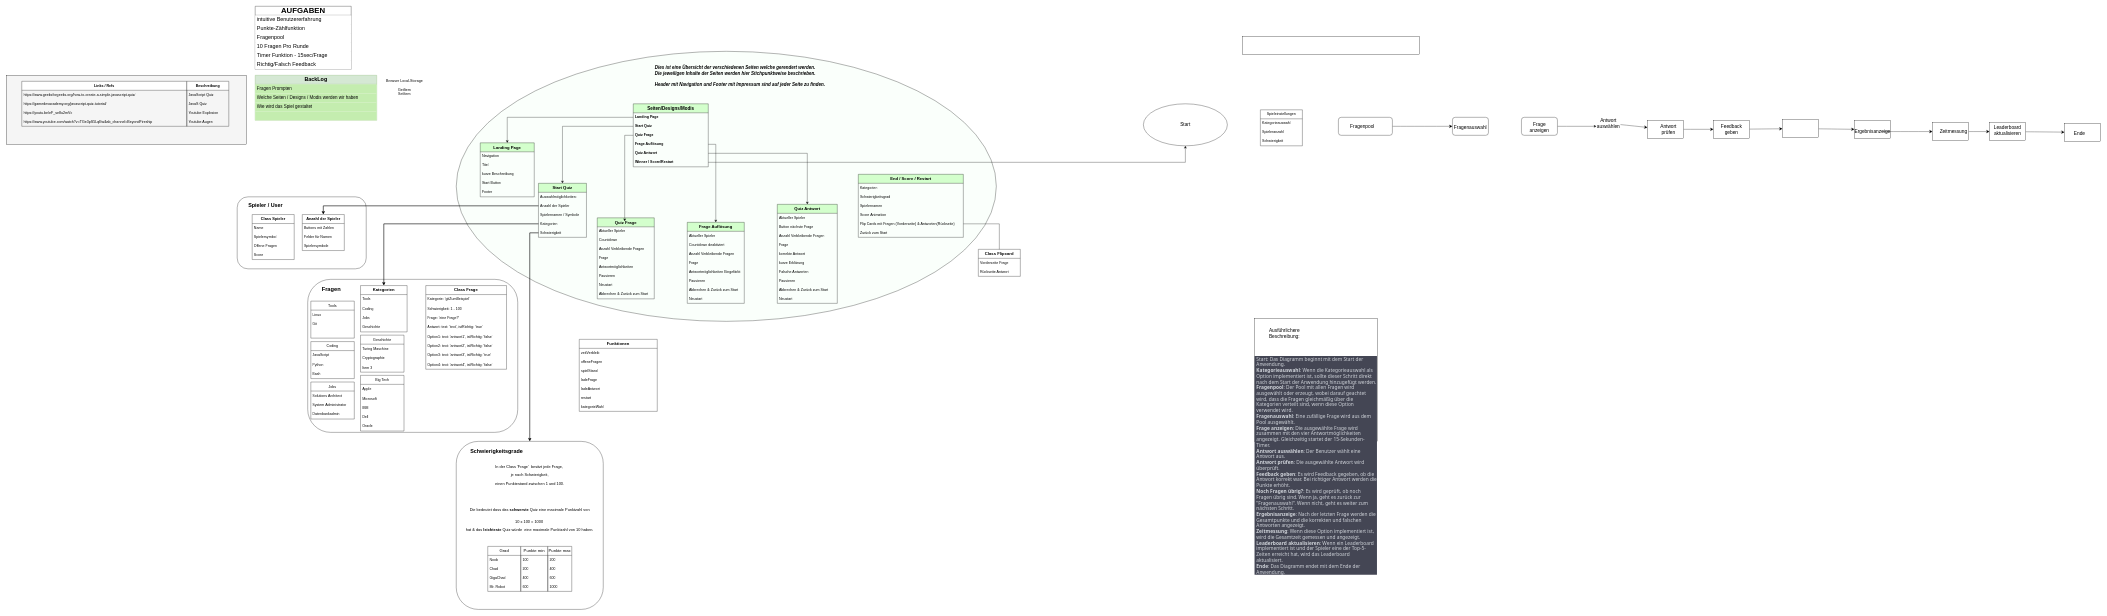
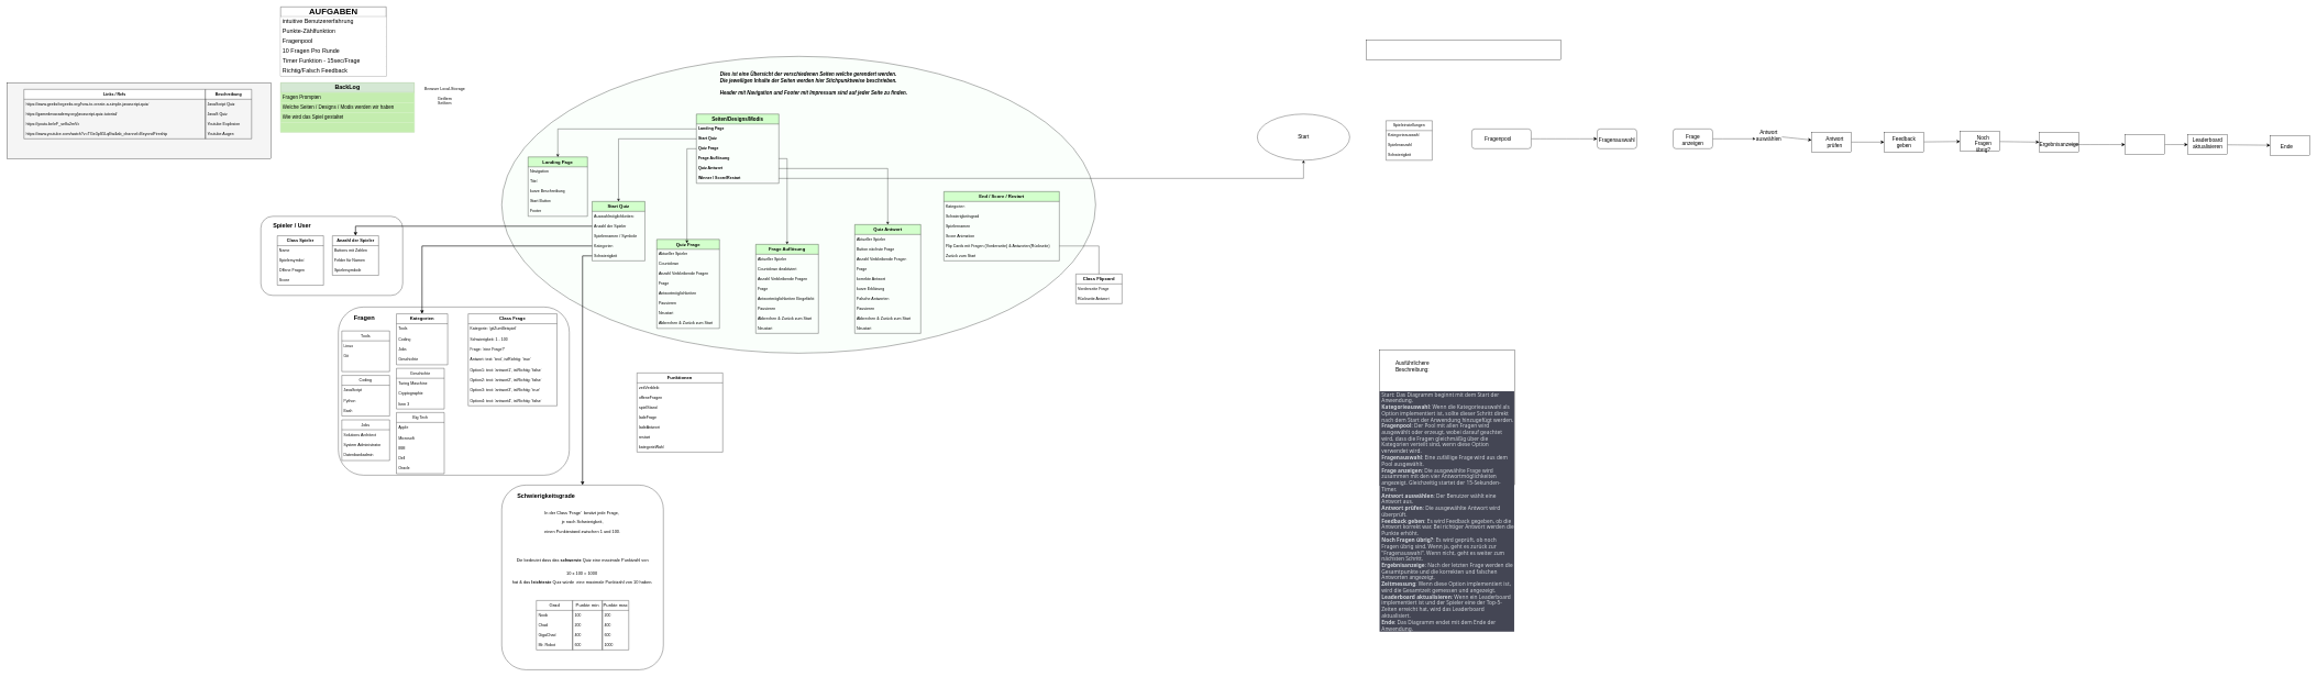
+ <mxCell id="196" value="Noch Fragen übrig?" style="text;strokeColor=none;fillColor=none;html=1;align=center;verticalAlign=middle;whiteSpace=wrap;rounded=0;fontSize=16;" parent="1" vertex="1"><mxGeometry x="5980" y="420" width="60" height="30" as="geometry" /></mxCell>
- <mxCell id="202" value="Zeitmessung" style="text;strokeColor=none;fillColor=none;html=1;align=center;verticalAlign=middle;whiteSpace=wrap;rounded=0;fontSize=16;" parent="1" vertex="1"><mxGeometry x="6480" y="422.5" width="60" height="30" as="geometry" /></mxCell>
